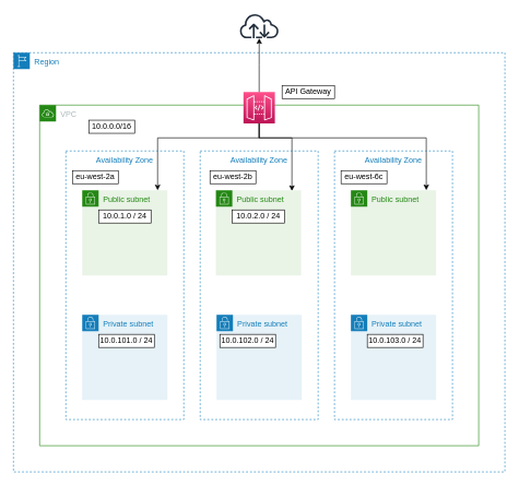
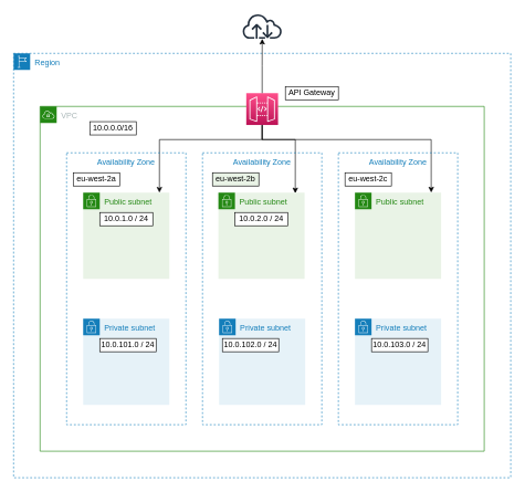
- <mxCell id="13" value="eu-west-2b" style="whiteSpace=wrap;html=1;" vertex="1" parent="4"><mxGeometry x="260" y="100" width="70" height="20" as="geometry" /></mxCell>
+ <mxCell id="13" value="eu-west-2b" style="whiteSpace=wrap;html=1;fillColor=#e9f3e6;" vertex="1" parent="4"><mxGeometry x="260" y="100" width="70" height="20" as="geometry" /></mxCell>
- <mxCell id="14" value="eu-west-6c" style="whiteSpace=wrap;html=1;" vertex="1" parent="4"><mxGeometry x="460" y="100" width="70" height="20" as="geometry" /></mxCell>
+ <mxCell id="14" value="eu-west-2c" style="whiteSpace=wrap;html=1;" vertex="1" parent="4"><mxGeometry x="460" y="100" width="70" height="20" as="geometry" /></mxCell>
